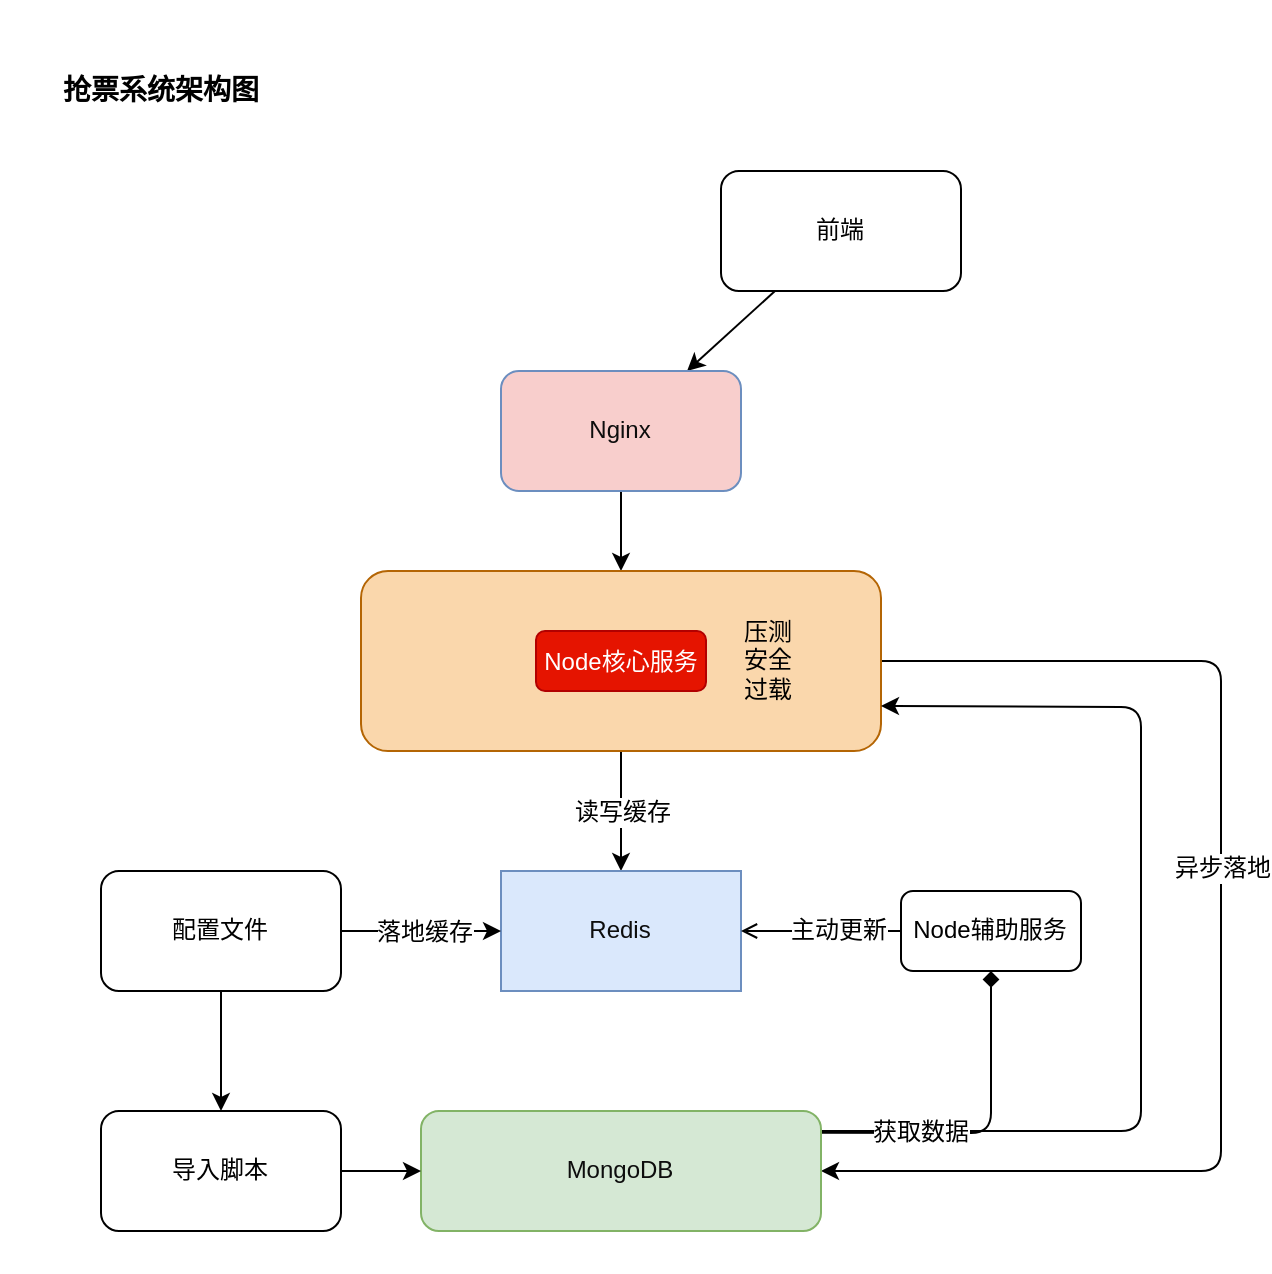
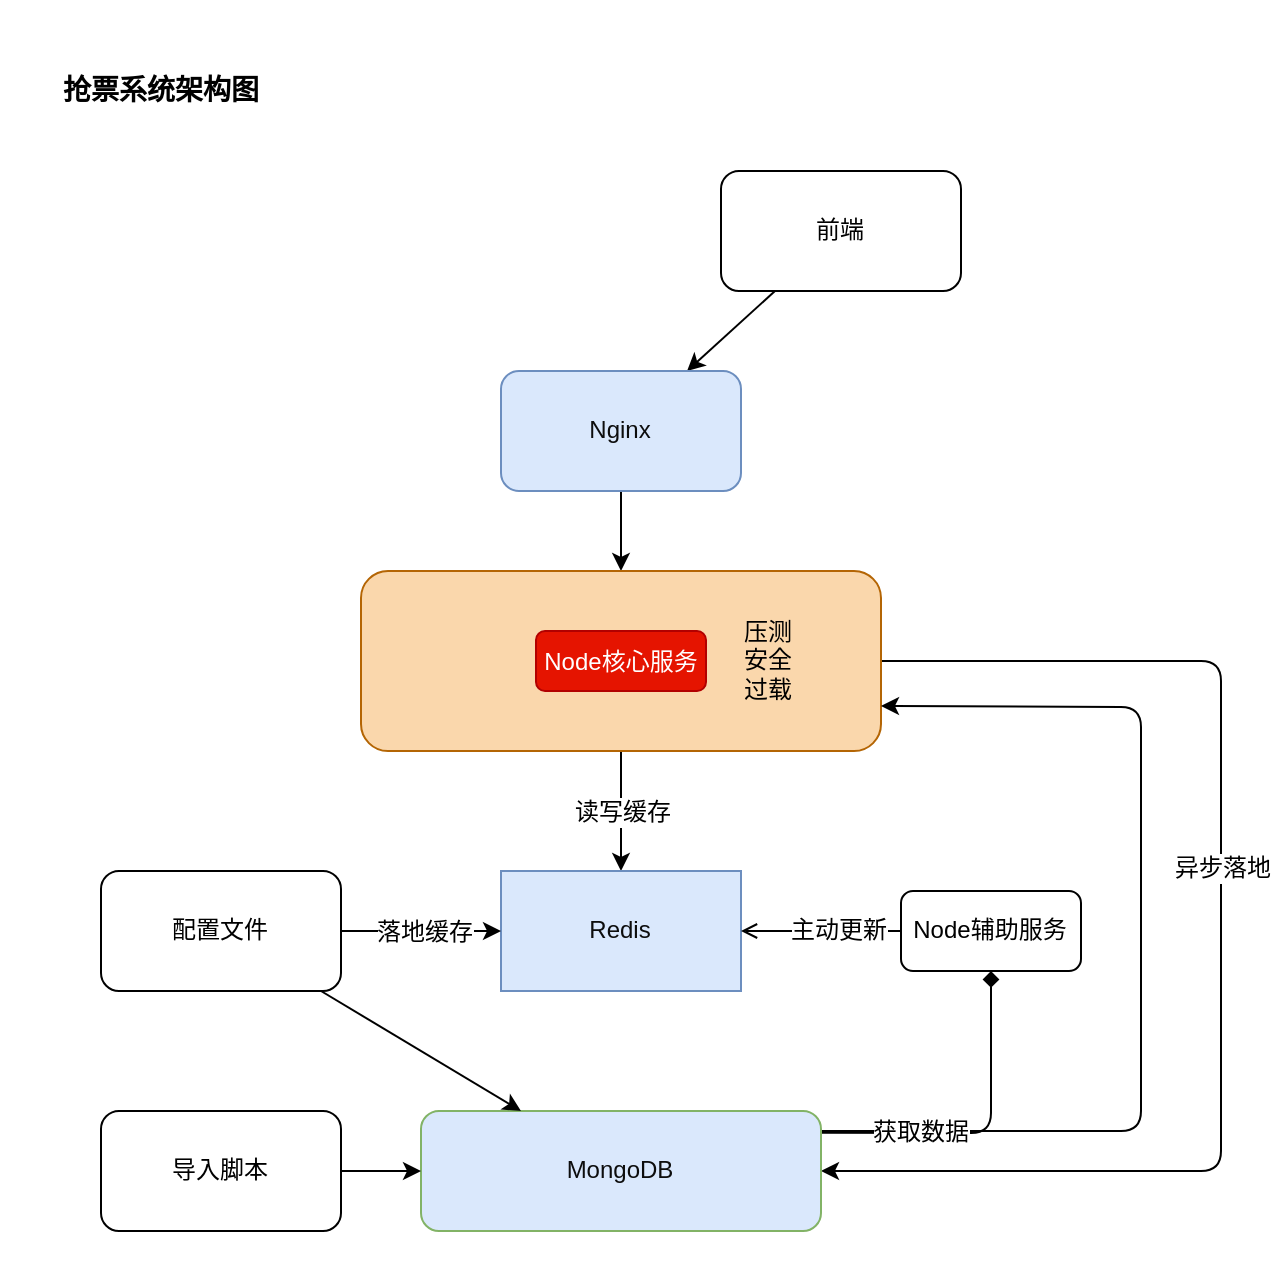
- <mxCell id="6" value="Nginx" style="rounded=1;whiteSpace=wrap;html=1;fillColor=#f8cecc;strokeColor=#6c8ebf;fontColor=#0D0D0D;" parent="1" vertex="1"><mxGeometry x="250" y="185" width="120" height="60" as="geometry" /></mxCell>
+ <mxCell id="6" value="Nginx" style="rounded=1;whiteSpace=wrap;html=1;fillColor=#dae8fc;strokeColor=#6c8ebf;fontColor=#0D0D0D;" parent="1" vertex="1"><mxGeometry x="250" y="185" width="120" height="60" as="geometry" /></mxCell>
- <mxCell id="22" style="edgeStyle=none;html=1;entryX=0.5;entryY=0;entryDx=0;entryDy=0;fontSize=12;" parent="1" source="25" target="27" edge="1"><mxGeometry relative="1" as="geometry" /></mxCell>
+ <mxCell id="22" style="edgeStyle=none;html=1;fontSize=12;" parent="1" source="25" target="18" edge="1"><mxGeometry relative="1" as="geometry" /></mxCell>
- <mxCell id="18" value="MongoDB" style="whiteSpace=wrap;html=1;rounded=1;fillColor=#d5e8d4;strokeColor=#82b366;fontColor=#0D0D0D;" parent="1" vertex="1"><mxGeometry x="210" y="555" width="200" height="60" as="geometry" /></mxCell>
+ <mxCell id="18" value="MongoDB" style="whiteSpace=wrap;html=1;rounded=1;fillColor=#dae8fc;strokeColor=#82b366;fontColor=#0D0D0D;" parent="1" vertex="1"><mxGeometry x="210" y="555" width="200" height="60" as="geometry" /></mxCell>
